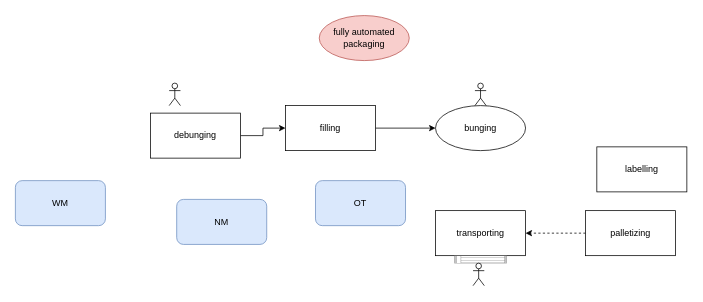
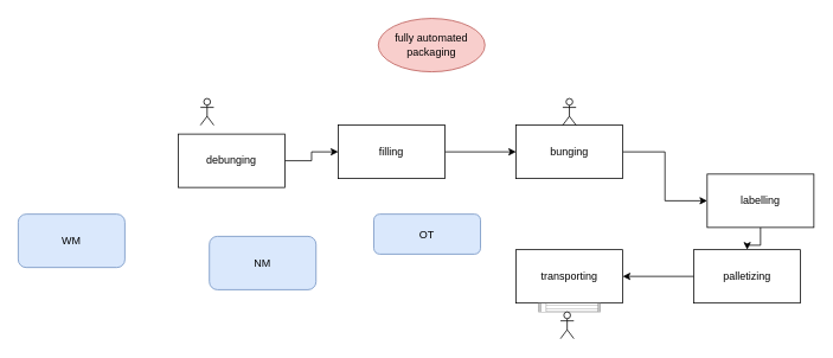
- <mxCell id="8" value="bunging" style="ellipse;whiteSpace=wrap;html=1;" parent="1" vertex="1"><mxGeometry x="580" y="140" width="120" height="60" as="geometry" /></mxCell>
+ <mxCell id="8" value="bunging" style="whiteSpace=wrap;html=1;rounded=0;" parent="1" vertex="1"><mxGeometry x="580" y="140" width="120" height="60" as="geometry" /></mxCell>
+ <mxCell id="7" value="" style="edgeStyle=orthogonalEdgeStyle;rounded=0;orthogonalLoop=1;jettySize=auto;html=1;" parent="1" source="8" target="10" edge="1"><mxGeometry relative="1" as="geometry" /></mxCell>
- <mxCell id="14" value="OT" style="rounded=1;whiteSpace=wrap;html=1;fillColor=#dae8fc;strokeColor=#6c8ebf;" parent="1" vertex="1"><mxGeometry x="420" y="240" width="120" height="60" as="geometry" /></mxCell>
+ <mxCell id="14" value="OT" style="rounded=1;whiteSpace=wrap;html=1;fillColor=#dae8fc;strokeColor=#6c8ebf;" parent="1" vertex="1"><mxGeometry x="420" y="240" width="120" height="45" as="geometry" /></mxCell>
+ <mxCell id="9" value="" style="edgeStyle=orthogonalEdgeStyle;rounded=0;orthogonalLoop=1;jettySize=auto;html=1;" parent="1" source="10" target="12" edge="1"><mxGeometry relative="1" as="geometry" /></mxCell>
- <mxCell id="11" value="" style="edgeStyle=orthogonalEdgeStyle;rounded=0;orthogonalLoop=1;jettySize=auto;html=1;dashed=1;" parent="1" source="12" target="13" edge="1"><mxGeometry relative="1" as="geometry" /></mxCell>
+ <mxCell id="11" value="" style="edgeStyle=orthogonalEdgeStyle;rounded=0;orthogonalLoop=1;jettySize=auto;html=1;" parent="1" source="12" target="13" edge="1"><mxGeometry relative="1" as="geometry" /></mxCell>
